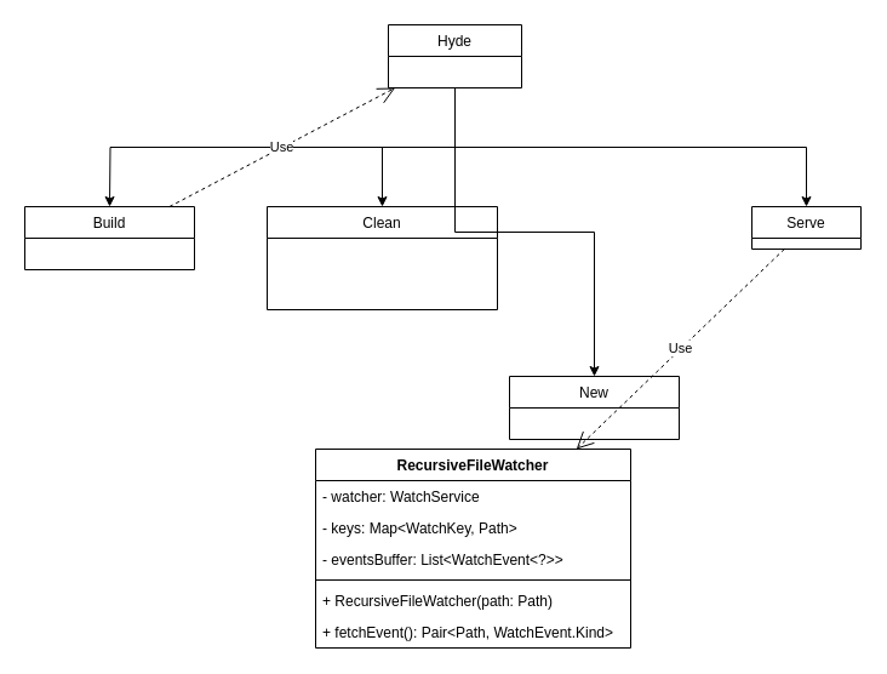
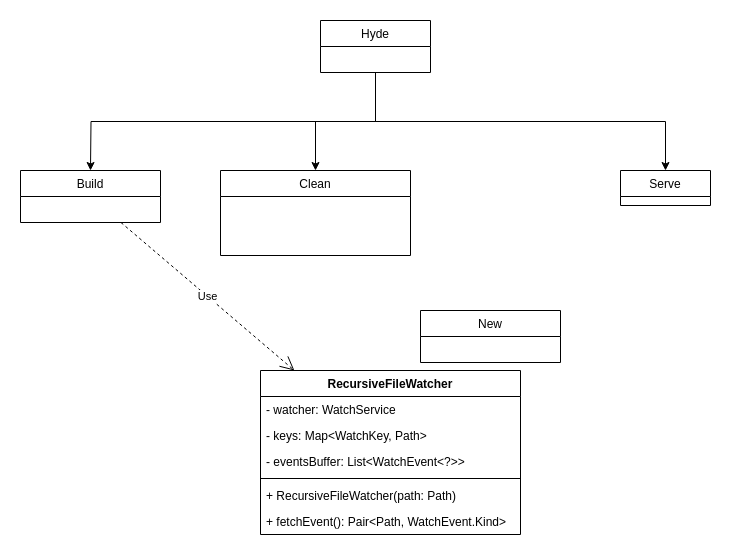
- <mxCell id="18" value="Use" style="endArrow=open;endSize=12;dashed=1;html=1;rounded=0;" edge="1" parent="1" source="2" target="7"><mxGeometry width="160" relative="1" as="geometry"><mxPoint x="390" y="490" as="sourcePoint" /><mxPoint x="160" y="390" as="targetPoint" /></mxGeometry></mxCell>
+ <mxCell id="18" value="Use" style="endArrow=open;endSize=12;dashed=1;html=1;rounded=0;" edge="1" parent="1" source="2" target="11"><mxGeometry width="160" relative="1" as="geometry"><mxPoint x="390" y="490" as="sourcePoint" /><mxPoint x="160" y="390" as="targetPoint" /></mxGeometry></mxCell>
- <mxCell id="5" style="edgeStyle=orthogonalEdgeStyle;rounded=0;orthogonalLoop=1;jettySize=auto;html=1;exitX=0.5;exitY=1;exitDx=0;exitDy=0;entryX=0.5;entryY=0;entryDx=0;entryDy=0;" parent="1" source="7" target="9" edge="1"><mxGeometry relative="1" as="geometry" /></mxCell>
- <mxCell id="19" value="Use" style="endArrow=open;endSize=12;dashed=1;html=1;rounded=0;" edge="1" parent="1" source="10" target="11"><mxGeometry width="160" relative="1" as="geometry"><mxPoint x="130.469" y="232" as="sourcePoint" /><mxPoint x="303.906" y="380" as="targetPoint" /></mxGeometry></mxCell>
